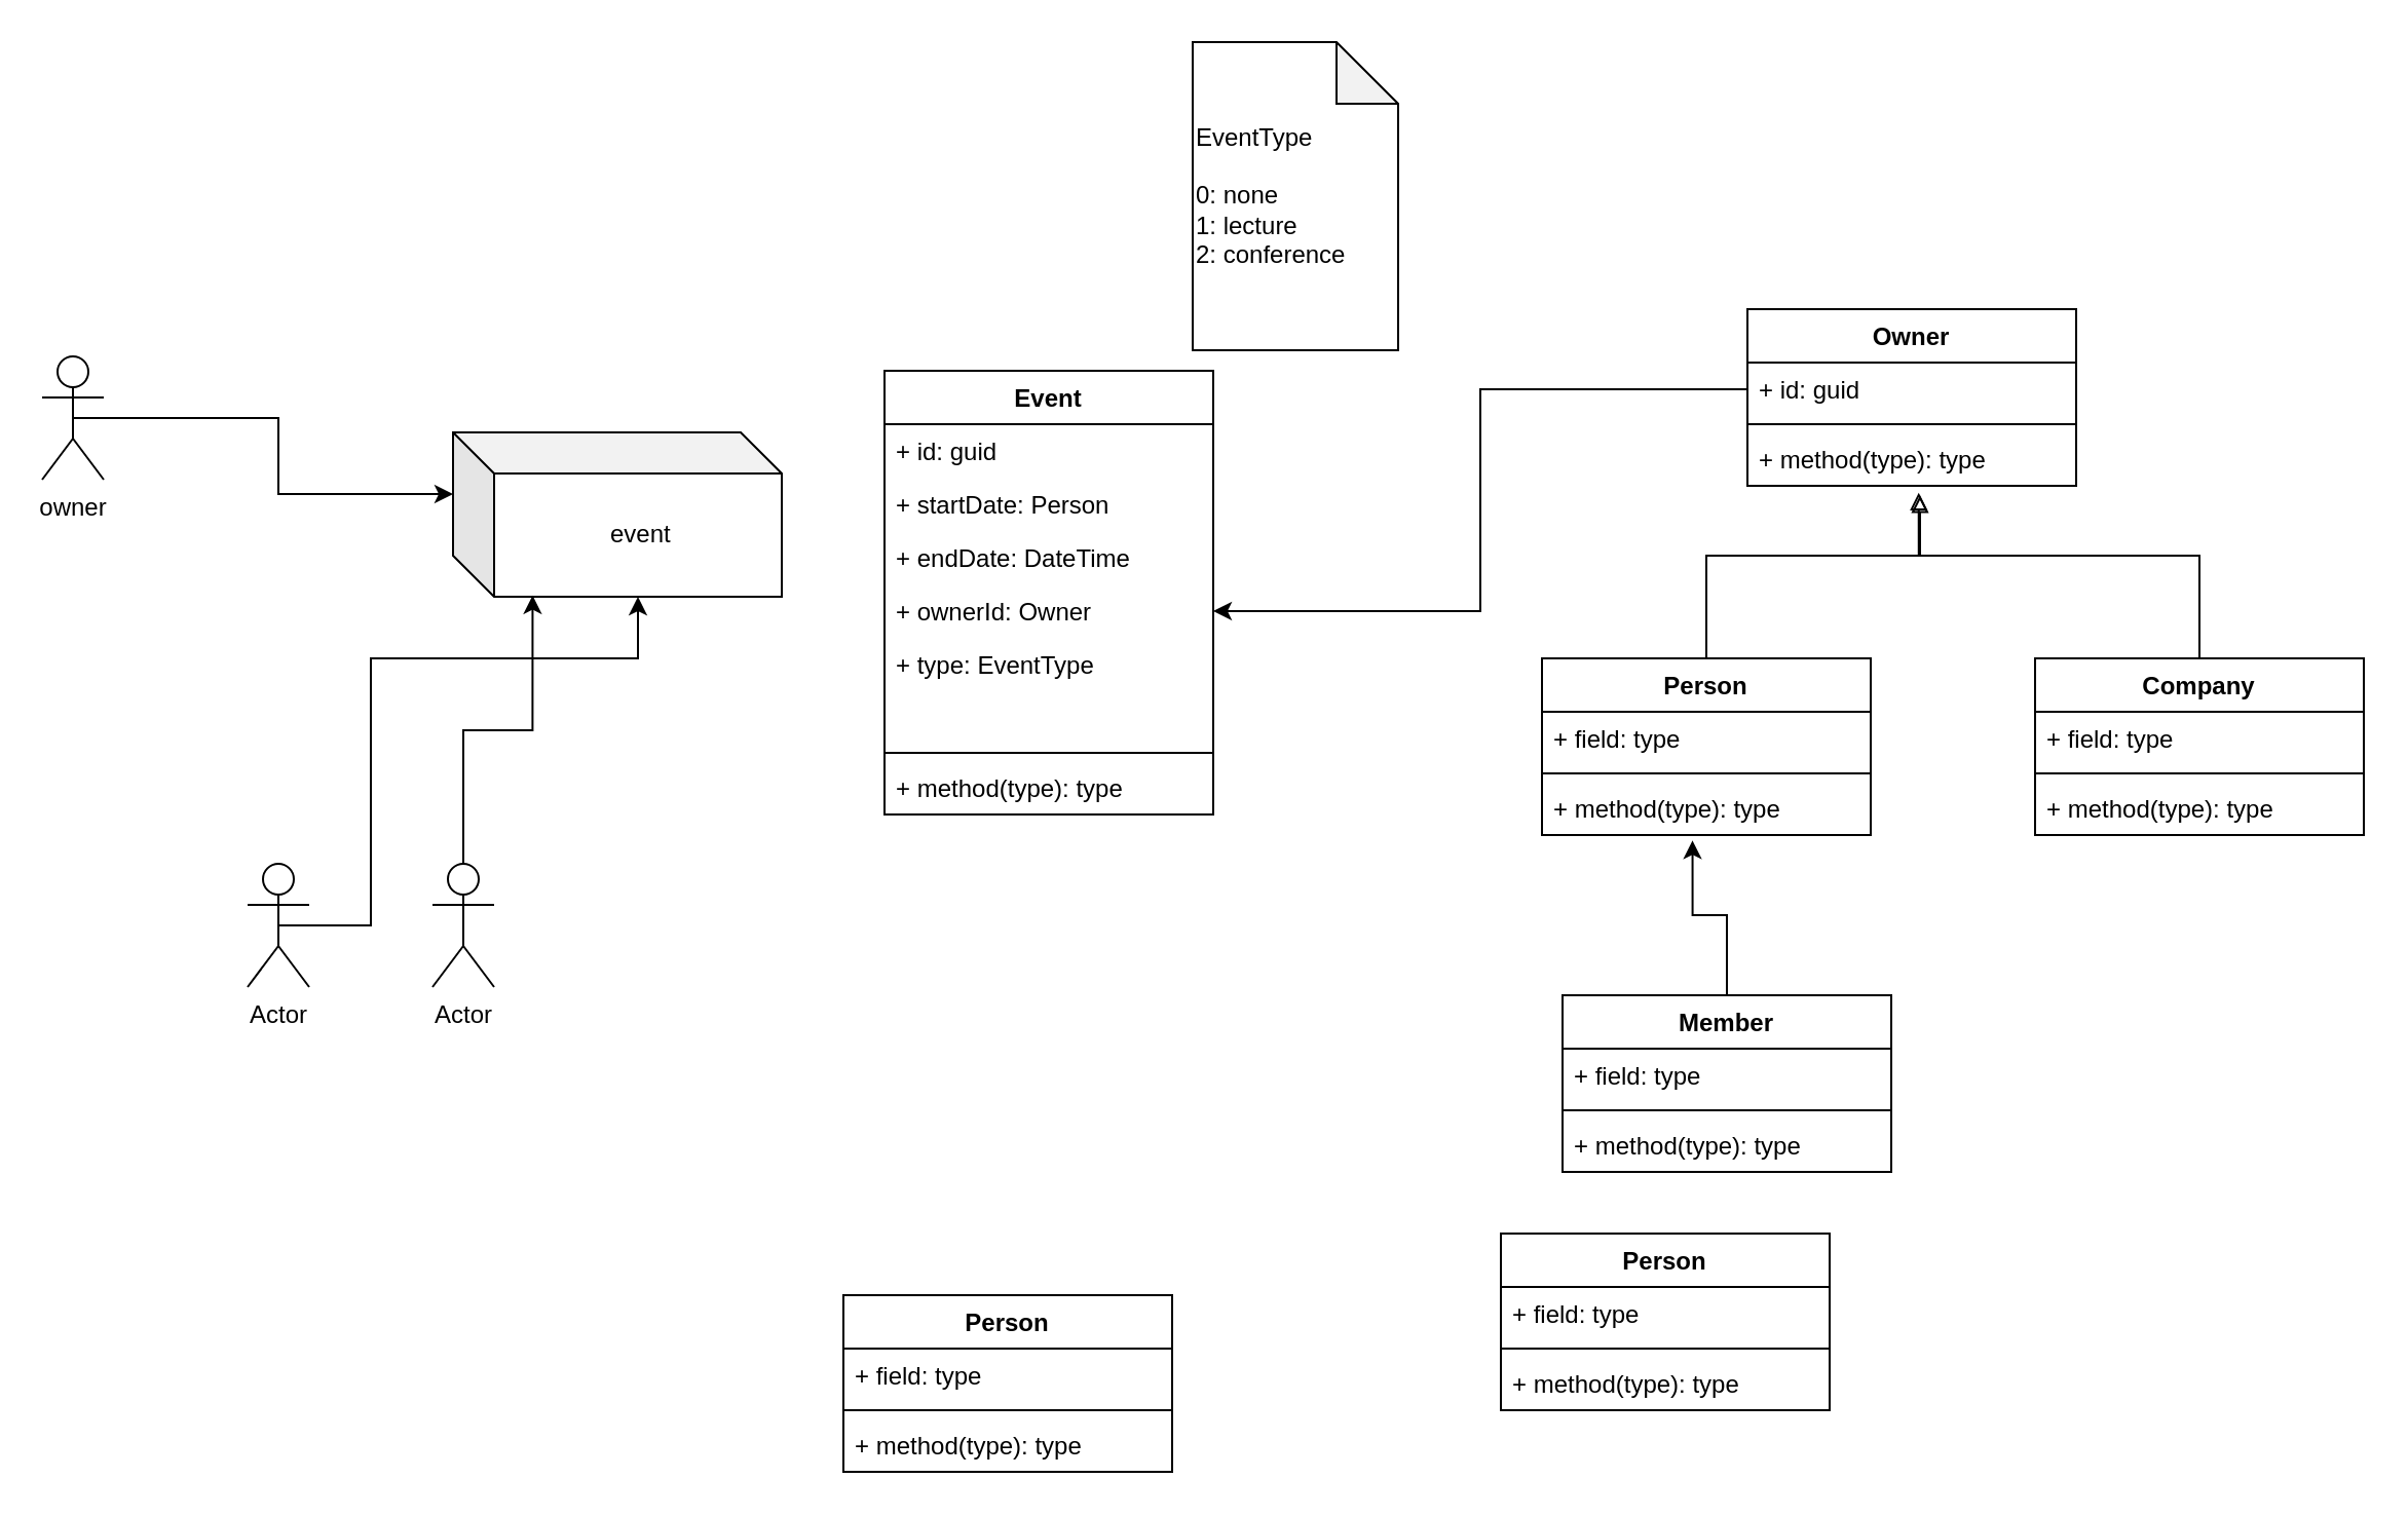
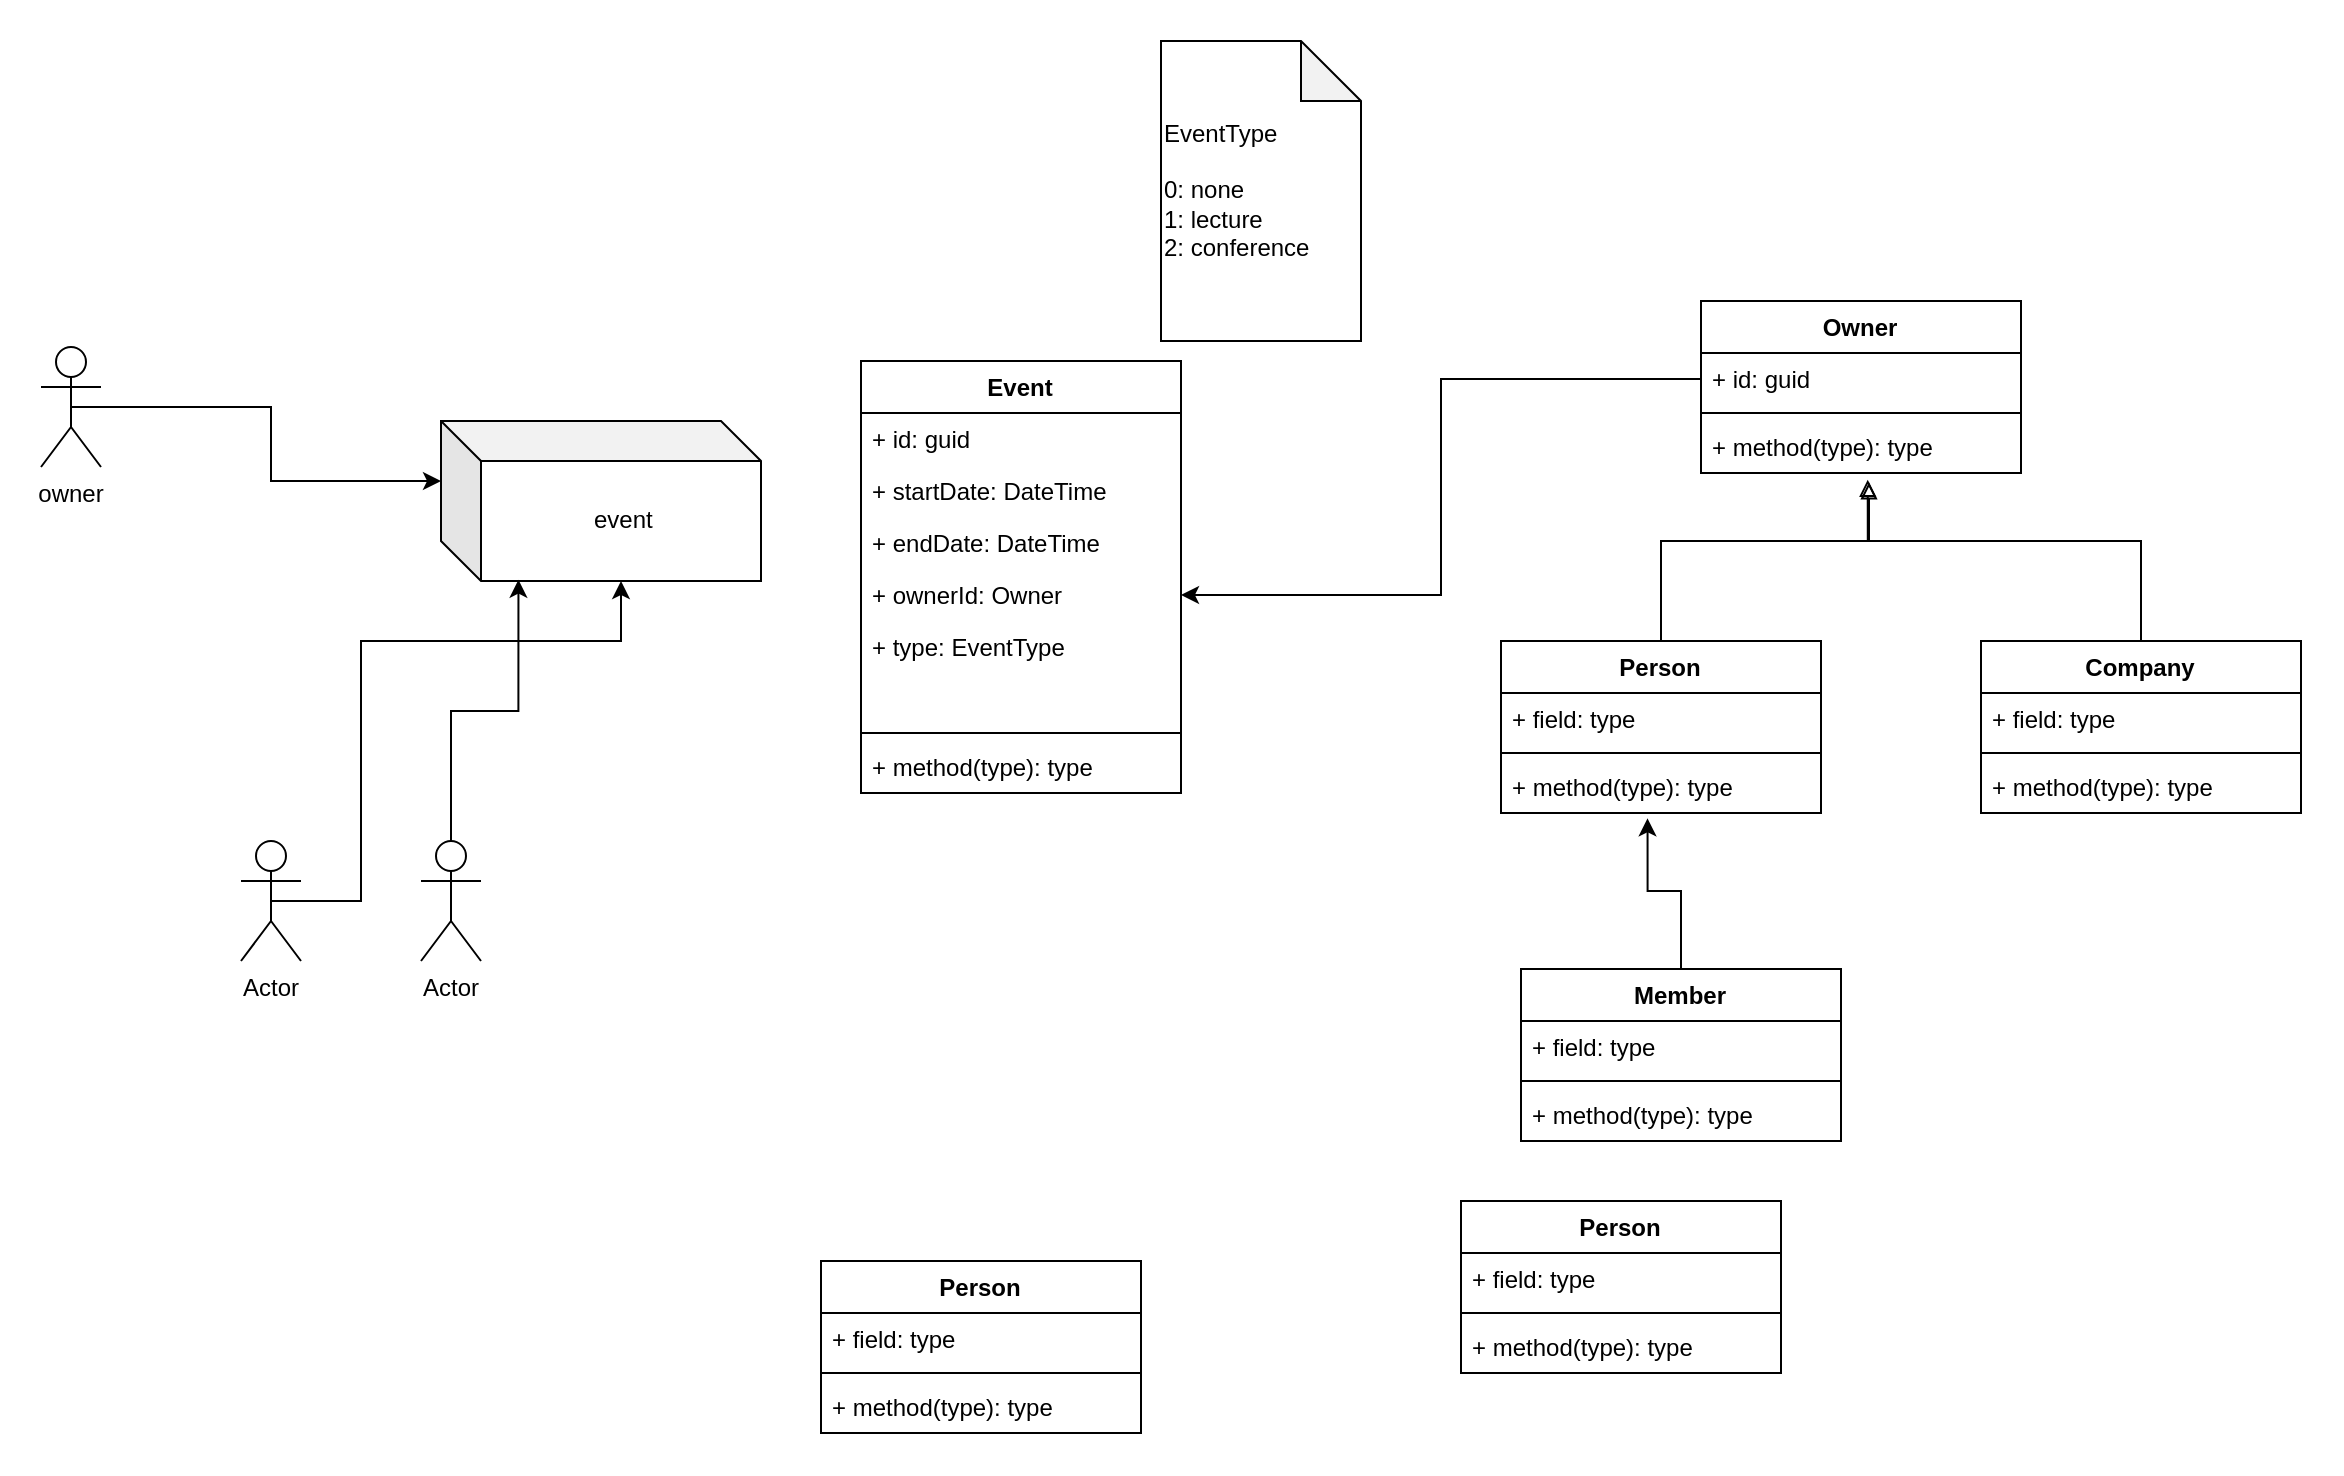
- <mxCell id="9" value="+ startDate: Person" style="text;strokeColor=none;fillColor=none;align=left;verticalAlign=top;spacingLeft=4;spacingRight=4;overflow=hidden;rotatable=0;points=[[0,0.5],[1,0.5]];portConstraint=eastwest;whiteSpace=wrap;html=1;" vertex="1" parent="7"><mxGeometry y="52" width="160" height="26" as="geometry" /></mxCell>
+ <mxCell id="9" value="+ startDate: DateTime" style="text;strokeColor=none;fillColor=none;align=left;verticalAlign=top;spacingLeft=4;spacingRight=4;overflow=hidden;rotatable=0;points=[[0,0.5],[1,0.5]];portConstraint=eastwest;whiteSpace=wrap;html=1;" vertex="1" parent="7"><mxGeometry y="52" width="160" height="26" as="geometry" /></mxCell>
